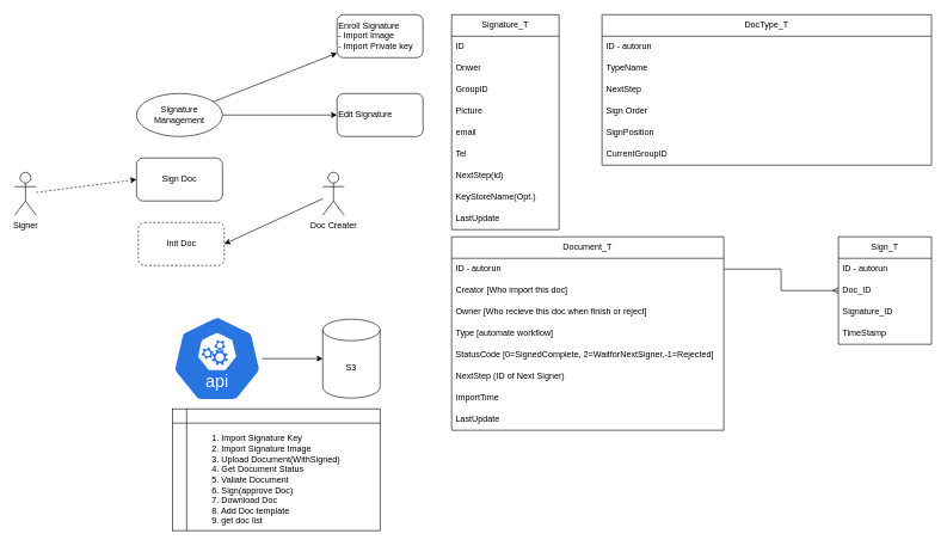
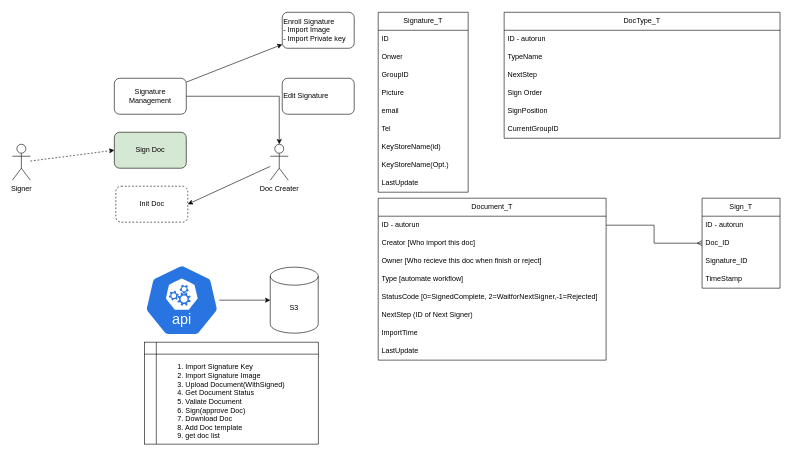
- <mxCell id="12" value="Signature Management" style="ellipse;whiteSpace=wrap;html=1;" parent="1" vertex="1"><mxGeometry x="190" y="130" width="120" height="60" as="geometry" /></mxCell>
+ <mxCell id="12" value="Signature Management" style="rounded=1;whiteSpace=wrap;html=1;" parent="1" vertex="1"><mxGeometry x="190" y="130" width="120" height="60" as="geometry" /></mxCell>
- <mxCell id="11" style="edgeStyle=orthogonalEdgeStyle;rounded=0;orthogonalLoop=1;jettySize=auto;html=1;entryX=0;entryY=0.5;entryDx=0;entryDy=0;" parent="1" source="12" target="15" edge="1"><mxGeometry relative="1" as="geometry" /></mxCell>
+ <mxCell id="11" style="edgeStyle=orthogonalEdgeStyle;rounded=0;orthogonalLoop=1;jettySize=auto;html=1;" parent="1" source="12" target="9" edge="1"><mxGeometry relative="1" as="geometry" /></mxCell>
- <mxCell id="23" value="NextStep(id)" style="text;strokeColor=none;fillColor=none;align=left;verticalAlign=middle;spacingLeft=4;spacingRight=4;overflow=hidden;points=[[0,0.5],[1,0.5]];portConstraint=eastwest;rotatable=0;whiteSpace=wrap;html=1;" parent="16" vertex="1"><mxGeometry y="210" width="150" height="30" as="geometry" /></mxCell>
+ <mxCell id="23" value="KeyStoreName(id)" style="text;strokeColor=none;fillColor=none;align=left;verticalAlign=middle;spacingLeft=4;spacingRight=4;overflow=hidden;points=[[0,0.5],[1,0.5]];portConstraint=eastwest;rotatable=0;whiteSpace=wrap;html=1;" parent="16" vertex="1"><mxGeometry y="210" width="150" height="30" as="geometry" /></mxCell>
- <mxCell id="13" value="Sign Doc" style="rounded=1;whiteSpace=wrap;html=1;" parent="1" vertex="1"><mxGeometry x="190" y="220" width="120" height="60" as="geometry" /></mxCell>
+ <mxCell id="13" value="Sign Doc" style="rounded=1;whiteSpace=wrap;html=1;fillColor=#d5e8d4;" parent="1" vertex="1"><mxGeometry x="190" y="220" width="120" height="60" as="geometry" /></mxCell>
